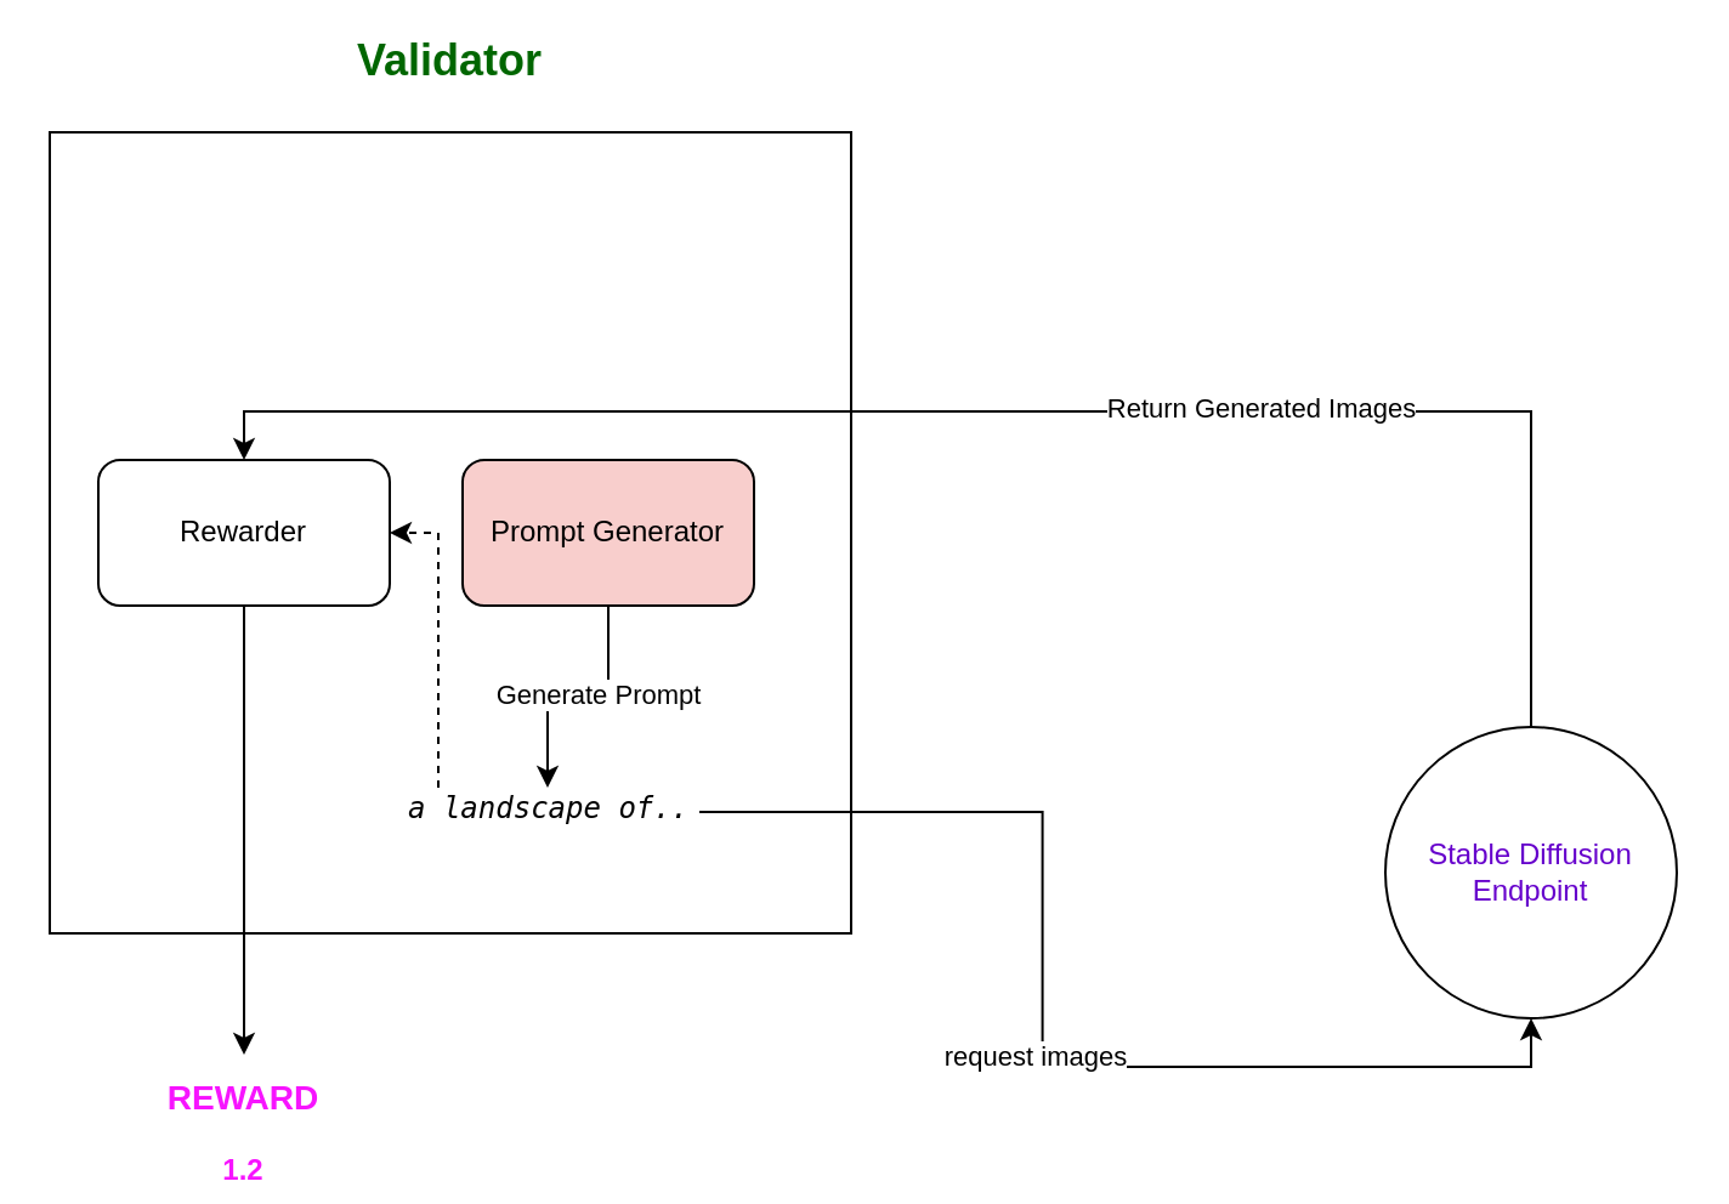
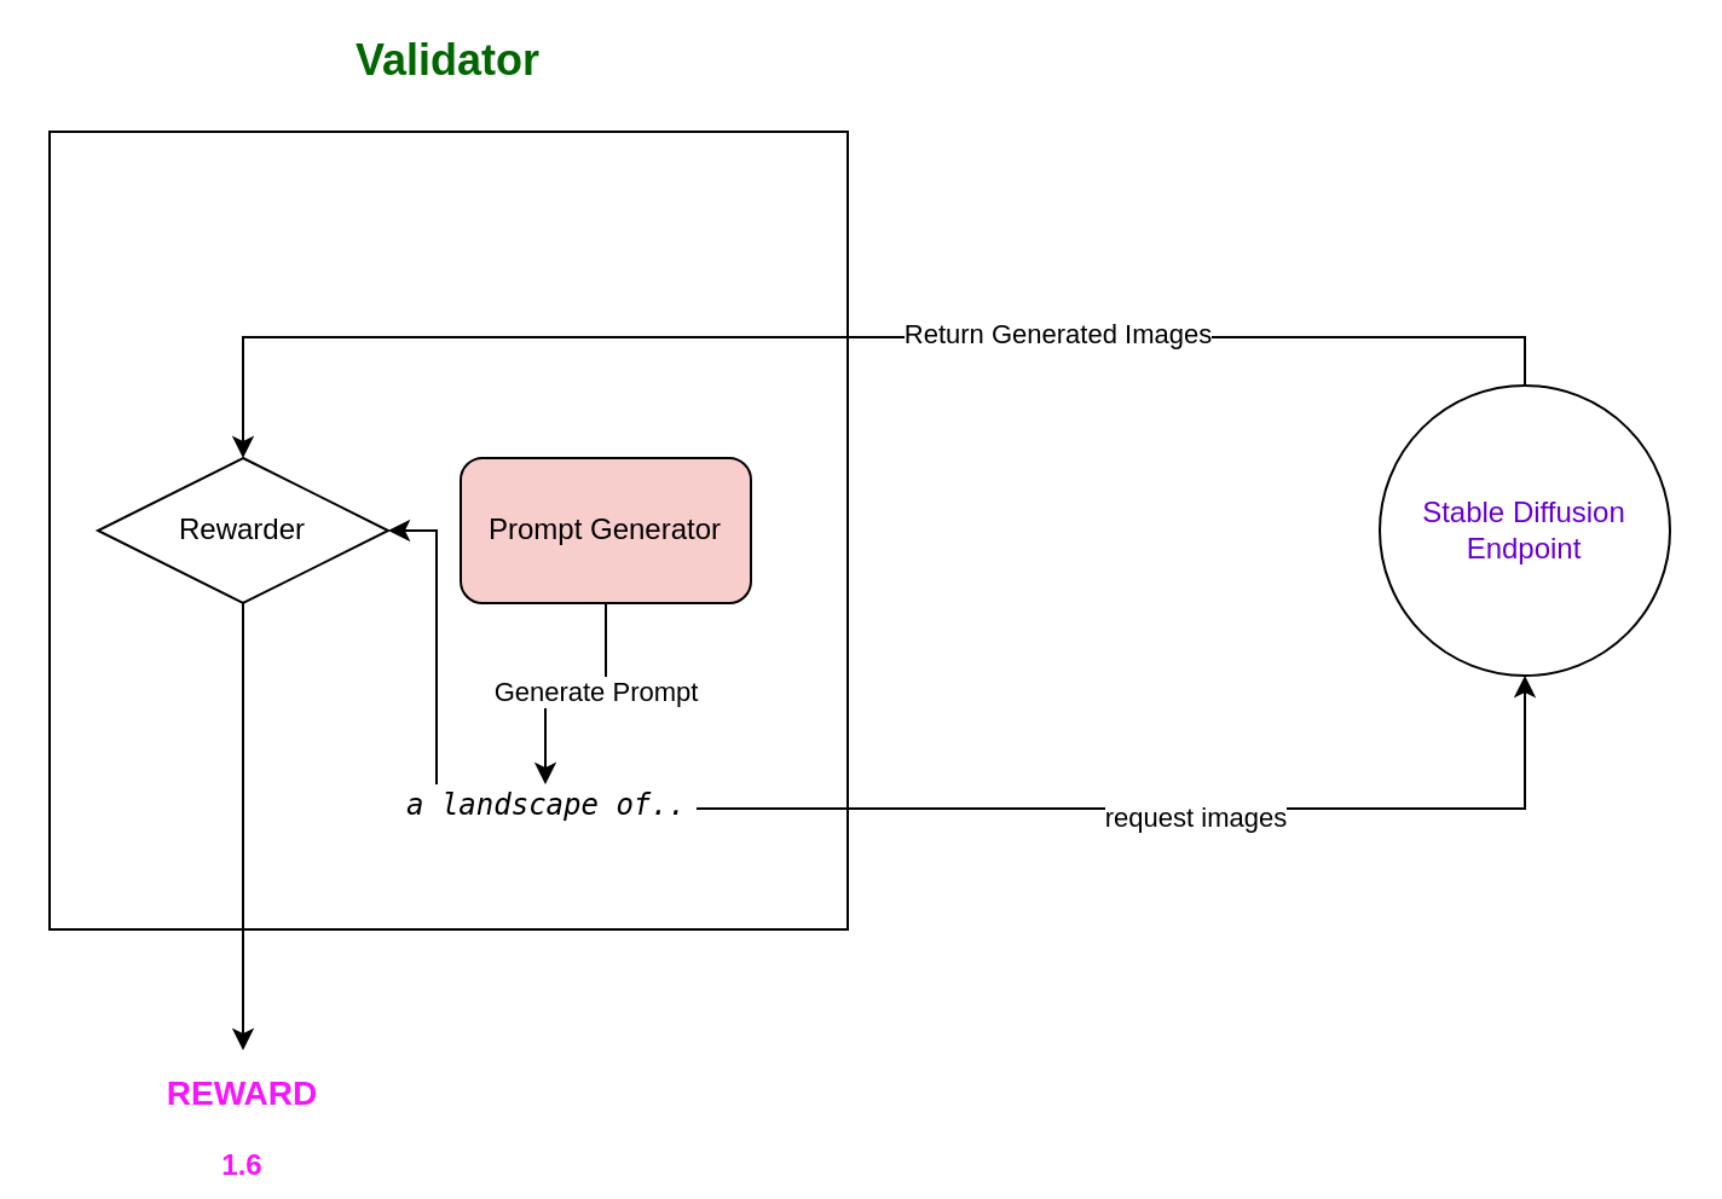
- <mxCell id="4" value="Rewarder" style="rounded=1;whiteSpace=wrap;html=1;" vertex="1" parent="1"><mxGeometry x="40" y="155" width="120" height="60" as="geometry" /></mxCell>
+ <mxCell id="4" value="Rewarder" style="rhombus;whiteSpace=wrap;html=1;" vertex="1" parent="1"><mxGeometry x="40" y="155" width="120" height="60" as="geometry" /></mxCell>
- <mxCell id="14" style="edgeStyle=orthogonalEdgeStyle;rounded=0;orthogonalLoop=1;jettySize=auto;html=1;entryX=1;entryY=0.5;entryDx=0;entryDy=0;dashed=1;" edge="1" parent="1" source="15" target="4"><mxGeometry relative="1" as="geometry"><Array as="points"><mxPoint x="180" y="280" /><mxPoint x="180" y="185" /></Array></mxGeometry></mxCell>
+ <mxCell id="14" style="edgeStyle=orthogonalEdgeStyle;rounded=0;orthogonalLoop=1;jettySize=auto;html=1;entryX=1;entryY=0.5;entryDx=0;entryDy=0;" edge="1" parent="1" source="15" target="4"><mxGeometry relative="1" as="geometry"><Array as="points"><mxPoint x="180" y="280" /><mxPoint x="180" y="185" /></Array></mxGeometry></mxCell>
- <mxCell id="8" value="Stable Diffusion Endpoint" style="ellipse;whiteSpace=wrap;html=1;aspect=fixed;fontColor=#6600CC;" vertex="1" parent="1"><mxGeometry x="570" y="265" width="120" height="120" as="geometry" /></mxCell>
+ <mxCell id="8" value="Stable Diffusion Endpoint" style="ellipse;whiteSpace=wrap;html=1;aspect=fixed;fontColor=#6600CC;" vertex="1" parent="1"><mxGeometry x="570" y="125" width="120" height="120" as="geometry" /></mxCell>
- <mxCell id="11" value="&lt;h3&gt;REWARD&lt;/h3&gt;&lt;div&gt;1.2&lt;/div&gt;" style="text;html=1;strokeColor=none;fillColor=none;align=center;verticalAlign=middle;whiteSpace=wrap;rounded=0;fontStyle=1;fontColor=#F714FF;" vertex="1" parent="1"><mxGeometry x="70" y="410" width="60" height="30" as="geometry" /></mxCell>
+ <mxCell id="11" value="&lt;h3&gt;REWARD&lt;/h3&gt;&lt;div&gt;1.6&lt;/div&gt;" style="text;html=1;strokeColor=none;fillColor=none;align=center;verticalAlign=middle;whiteSpace=wrap;rounded=0;fontStyle=1;fontColor=#F714FF;" vertex="1" parent="1"><mxGeometry x="70" y="410" width="60" height="30" as="geometry" /></mxCell>
